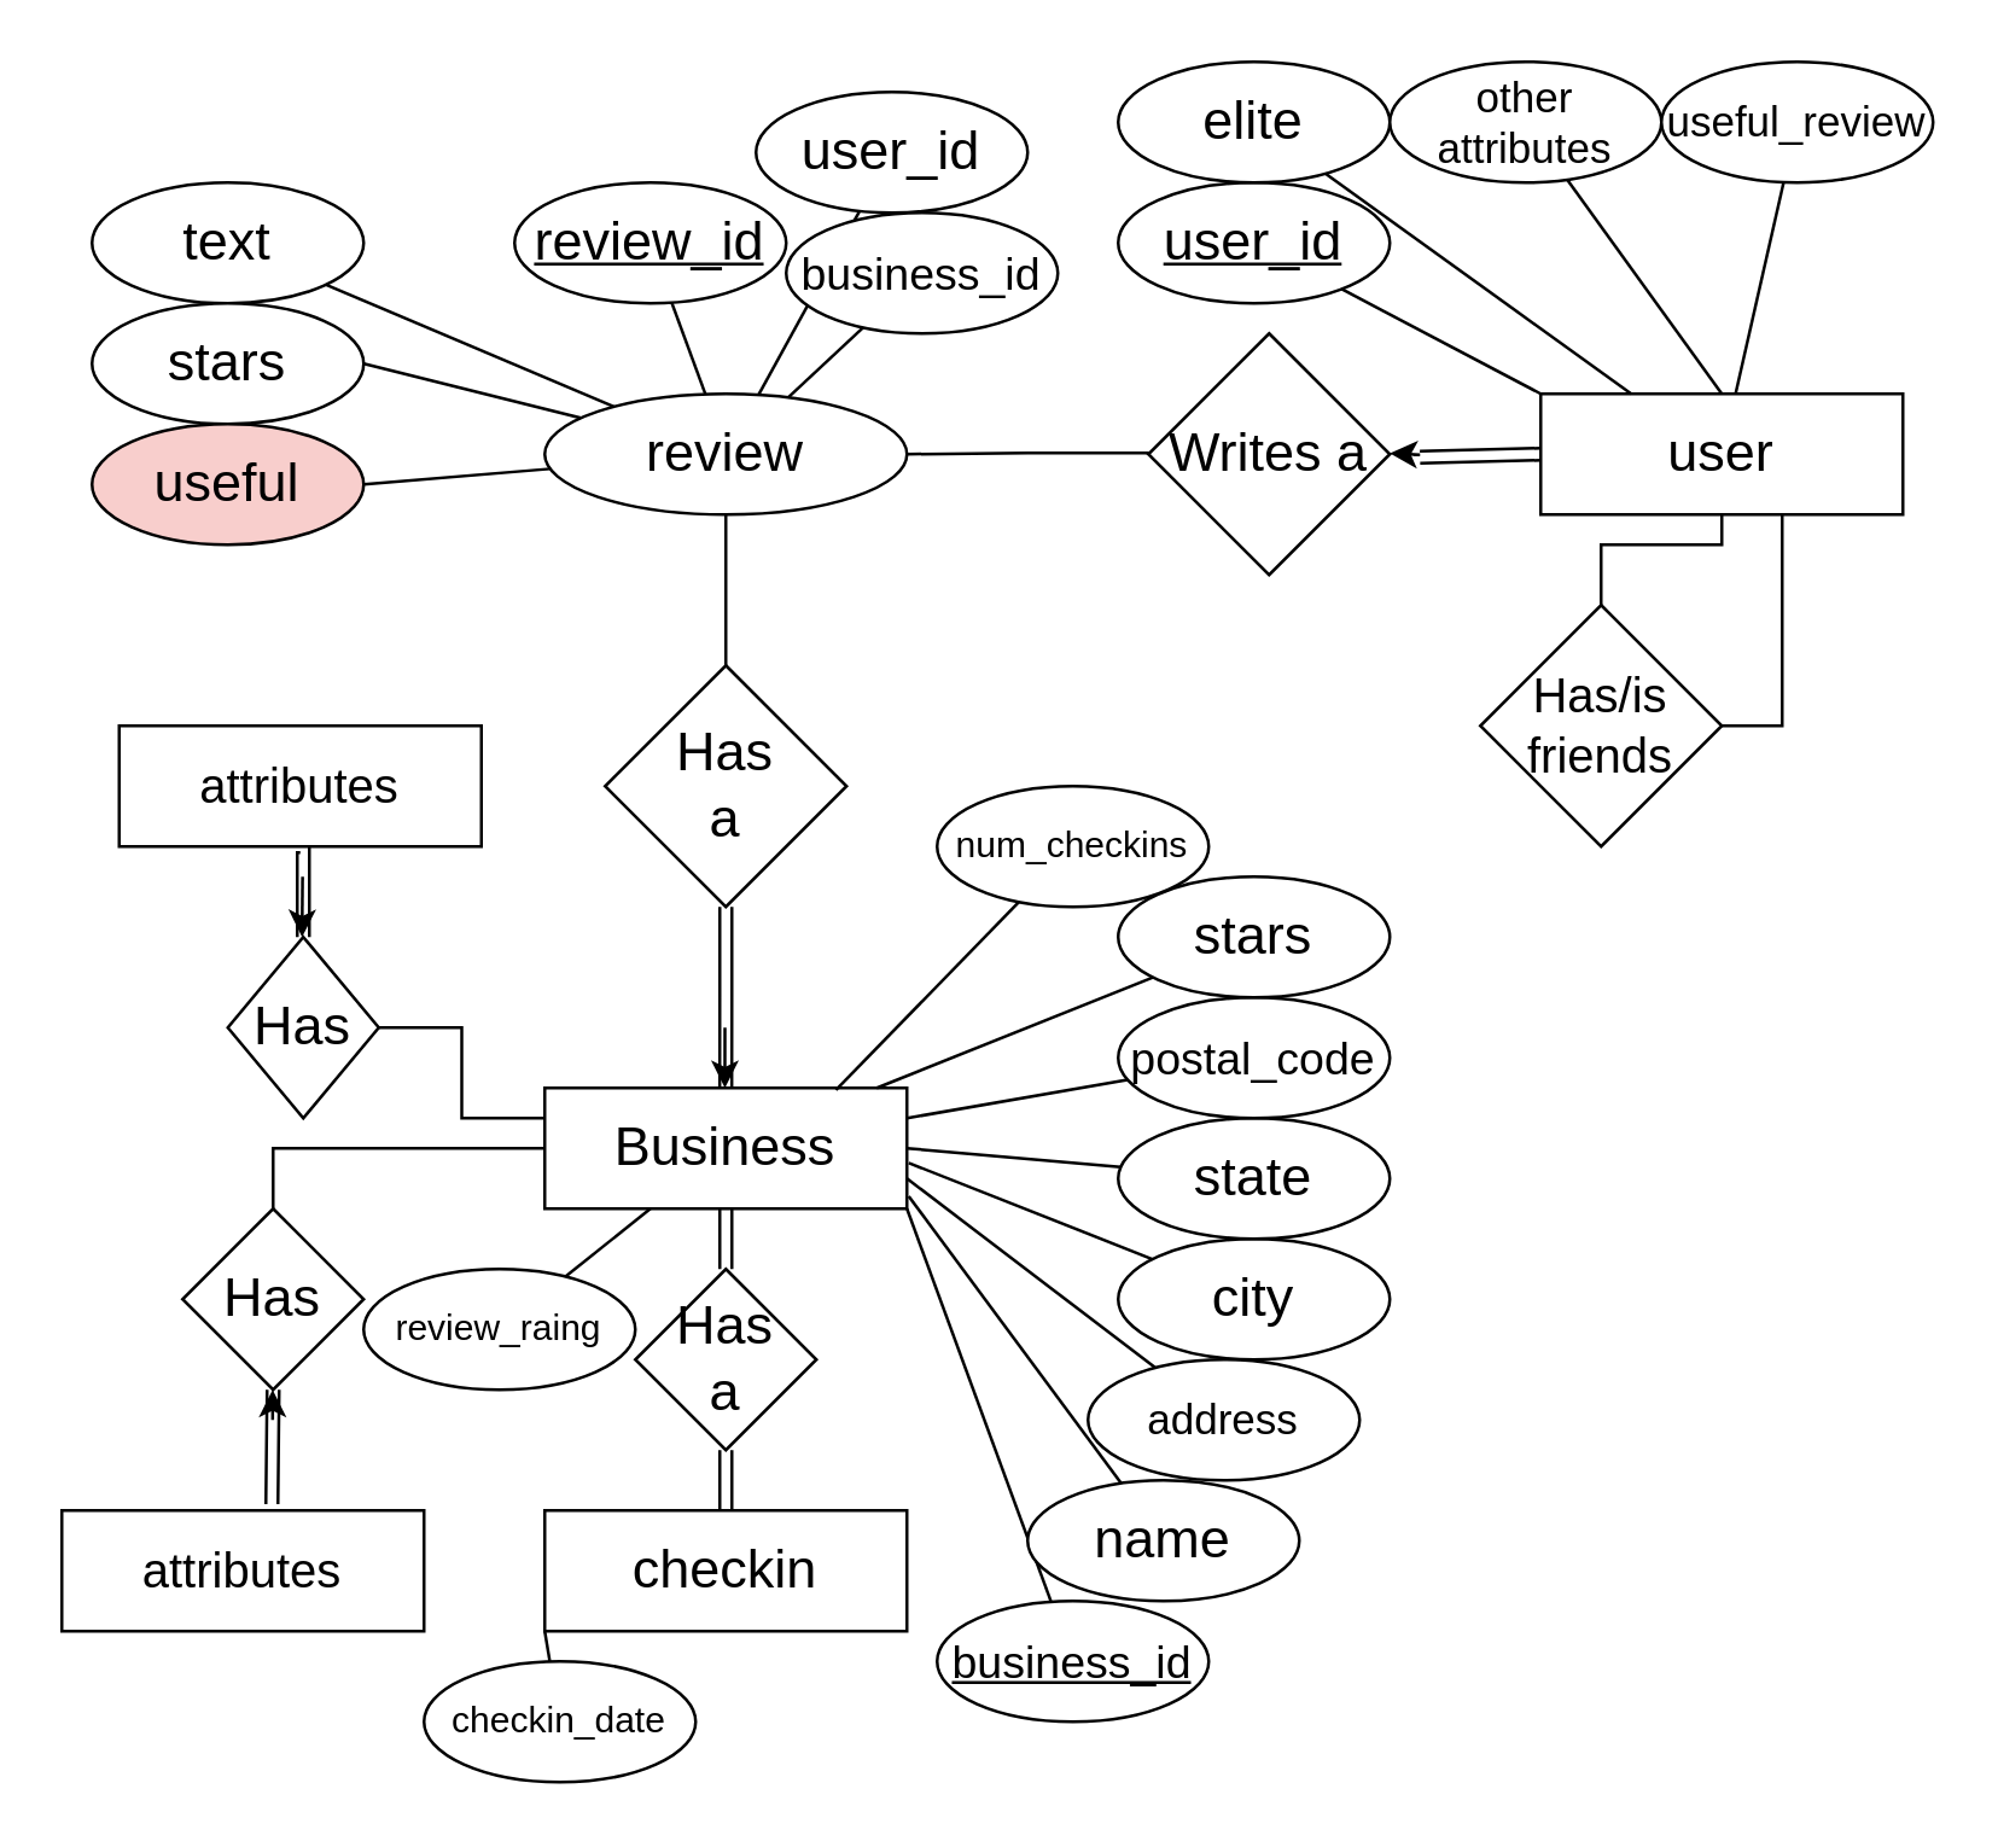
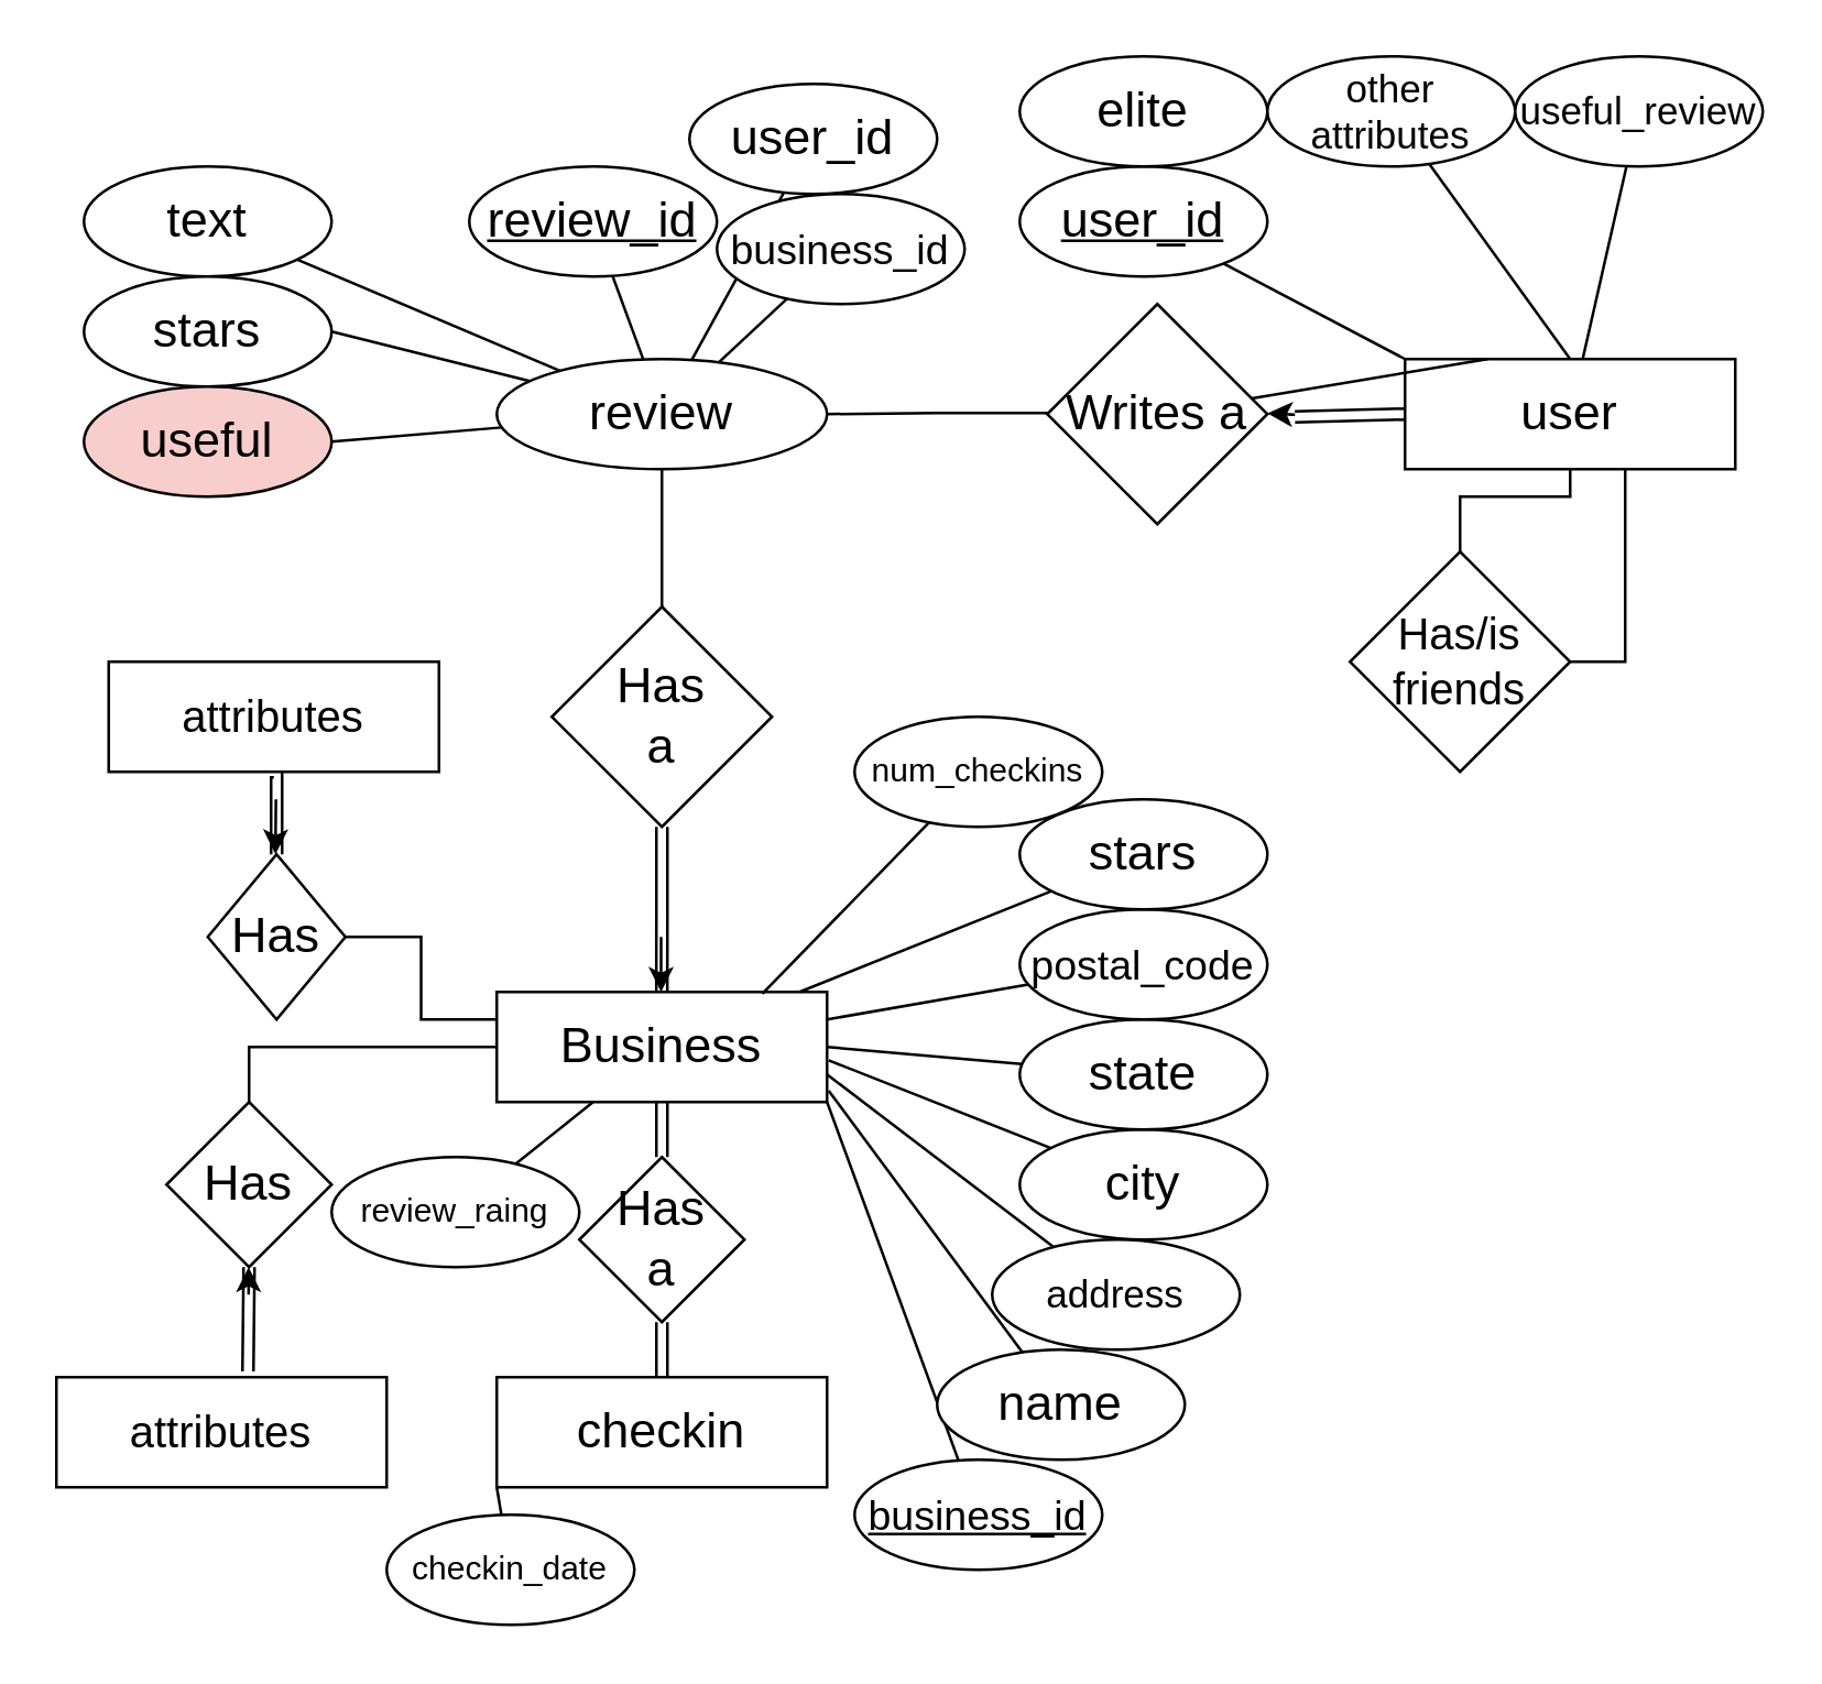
- <mxCell id="6" value="" style="endArrow=none;html=1;rounded=0;exitX=0.25;exitY=0;exitDx=0;exitDy=0;" edge="1" parent="1" source="2" target="5"><mxGeometry width="50" height="50" relative="1" as="geometry"><mxPoint x="450" y="300" as="sourcePoint" /><mxPoint x="500" y="250" as="targetPoint" /></mxGeometry></mxCell>
+ <mxCell id="6" value="" style="endArrow=none;html=1;rounded=0;exitX=0.25;exitY=0;exitDx=0;exitDy=0;" edge="1" parent="1" source="2" target="17"><mxGeometry width="50" height="50" relative="1" as="geometry"><mxPoint x="450" y="300" as="sourcePoint" /><mxPoint x="500" y="250" as="targetPoint" /></mxGeometry></mxCell>
